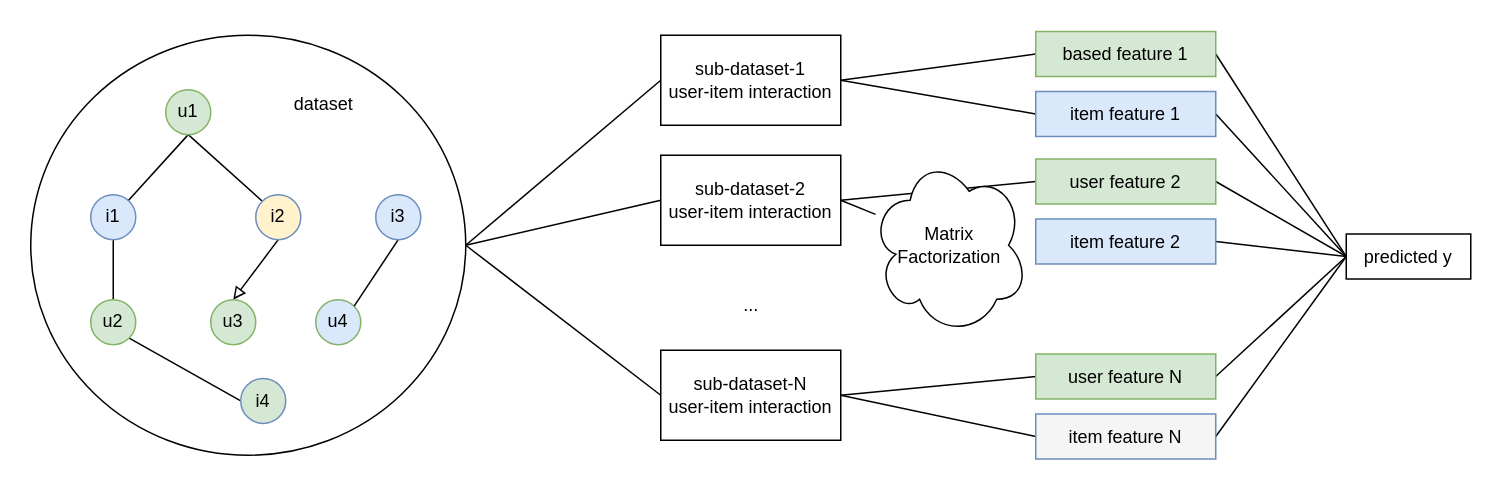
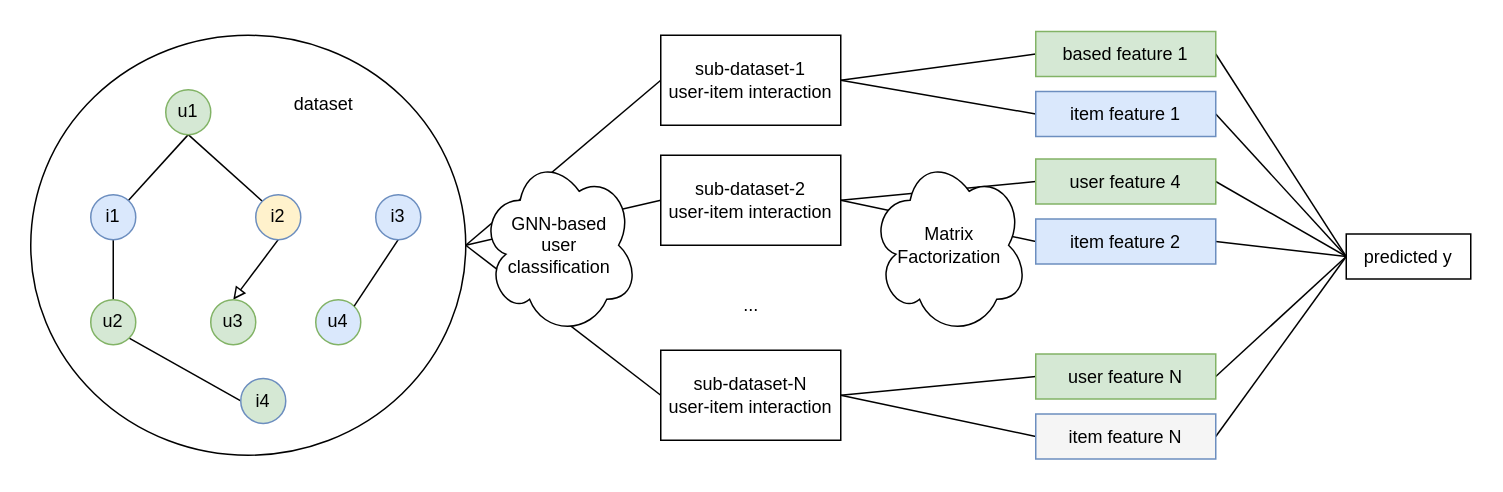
- <mxCell id="36" value="user feature 2" style="rounded=0;whiteSpace=wrap;html=1;fillColor=#d5e8d4;strokeColor=#82b366;" parent="1" vertex="1"><mxGeometry x="690" y="105.5" width="120" height="30" as="geometry" /></mxCell>
+ <mxCell id="36" value="user feature 4" style="rounded=0;whiteSpace=wrap;html=1;fillColor=#d5e8d4;strokeColor=#82b366;" parent="1" vertex="1"><mxGeometry x="690" y="105.5" width="120" height="30" as="geometry" /></mxCell>
- <mxCell id="23" style="edgeStyle=none;rounded=0;orthogonalLoop=1;jettySize=auto;html=1;exitX=1;exitY=0.5;exitDx=0;exitDy=0;endArrow=none;endFill=0;" parent="1" source="24" target="44" edge="1"><mxGeometry relative="1" as="geometry" /></mxCell>
+ <mxCell id="23" style="edgeStyle=none;rounded=0;orthogonalLoop=1;jettySize=auto;html=1;exitX=1;exitY=0.5;exitDx=0;exitDy=0;entryX=0;entryY=0.5;entryDx=0;entryDy=0;endArrow=none;endFill=0;" parent="1" source="24" target="38" edge="1"><mxGeometry relative="1" as="geometry" /></mxCell>
+ <mxCell id="32" value="&lt;span&gt;GNN-based &lt;br&gt;user &lt;br&gt;classifi&lt;/span&gt;&lt;span&gt;cation&lt;/span&gt;" style="ellipse;shape=cloud;whiteSpace=wrap;html=1;" parent="1" vertex="1"><mxGeometry x="320" y="103" width="105" height="120" as="geometry" /></mxCell>
